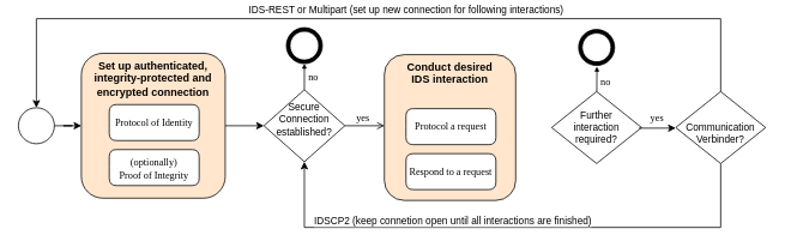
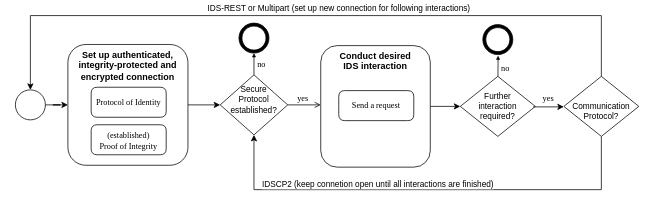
- <mxCell id="14" value="&lt;span&gt;Conduct desired&lt;br&gt;IDS interaction&lt;/span&gt;" style="rounded=1;whiteSpace=wrap;html=1;align=center;verticalAlign=top;fontStyle=1;fillColor=#ffe6cc;" parent="1" vertex="1"><mxGeometry x="427" y="60" width="146" height="162" as="geometry" /></mxCell>
+ <mxCell id="14" value="&lt;span&gt;Conduct desired&lt;br&gt;IDS interaction&lt;/span&gt;" style="rounded=1;whiteSpace=wrap;html=1;align=center;verticalAlign=top;fontStyle=1" parent="1" vertex="1"><mxGeometry x="427" y="60" width="146" height="162" as="geometry" /></mxCell>
- <mxCell id="6" value="&lt;b&gt;Set up authenticated, &lt;br&gt;&lt;/b&gt;&lt;b&gt;integrity-protected and&lt;br&gt;&lt;/b&gt;&lt;b&gt;encrypted&amp;nbsp;connection&lt;/b&gt;" style="rounded=1;whiteSpace=wrap;html=1;align=center;verticalAlign=top;fillColor=#ffe6cc;" parent="1" vertex="1"><mxGeometry x="90" y="58.5" width="160" height="161" as="geometry" /></mxCell>
+ <mxCell id="6" value="&lt;b&gt;Set up authenticated, &lt;br&gt;&lt;/b&gt;&lt;b&gt;integrity-protected and&lt;br&gt;&lt;/b&gt;&lt;b&gt;encrypted&amp;nbsp;connection&lt;/b&gt;" style="rounded=1;whiteSpace=wrap;html=1;align=center;verticalAlign=top;" parent="1" vertex="1"><mxGeometry x="90" y="58.5" width="160" height="161" as="geometry" /></mxCell>
- <mxCell id="16" value="Secure&lt;br style=&quot;font-size: 11px;&quot;&gt;Connection established?&lt;br style=&quot;font-size: 11px;&quot;&gt;&lt;br style=&quot;font-size: 11px;&quot;&gt;" style="verticalAlign=middle;align=center;vsdxID=1308;fillColor=#ffffff;gradientColor=none;shape=stencil(nZBNDoUgDIRP0z3SeAKf3sNElEYEg/h3+wdpjIaFC3cz9OukDGC16HZWIMUSvBvVTl3QgD+QkqxWnkJUgDVg1TuvBu9W27Gf20QmNbktJRy8V4q0IsXJthDsG2YN2Qd7DS+4fGGz3Bfyc2Z2axT3J3syhjt6zvNS4hMXivUf);strokeColor=#000000;labelBackgroundColor=none;rounded=0;html=1;whiteSpace=wrap;fontSize=11;" parent="15" vertex="1"><mxGeometry width="90" height="80" as="geometry" /></mxCell>
+ <mxCell id="16" value="Secure&lt;br style=&quot;font-size: 11px;&quot;&gt;Protocol established?&lt;br style=&quot;font-size: 11px;&quot;&gt;&lt;br style=&quot;font-size: 11px;&quot;&gt;" style="verticalAlign=middle;align=center;vsdxID=1308;fillColor=#ffffff;gradientColor=none;shape=stencil(nZBNDoUgDIRP0z3SeAKf3sNElEYEg/h3+wdpjIaFC3cz9OukDGC16HZWIMUSvBvVTl3QgD+QkqxWnkJUgDVg1TuvBu9W27Gf20QmNbktJRy8V4q0IsXJthDsG2YN2Qd7DS+4fGGz3Bfyc2Z2axT3J3syhjt6zvNS4hMXivUf);strokeColor=#000000;labelBackgroundColor=none;rounded=0;html=1;whiteSpace=wrap;fontSize=11;" parent="15" vertex="1"><mxGeometry width="90" height="80" as="geometry" /></mxCell>
- <mxCell id="22" value="&lt;font face=&quot;calibri&quot;&gt;&lt;span style=&quot;font-size: 11px&quot;&gt;Protocol a request&lt;/span&gt;&lt;/font&gt;" style="vsdxID=1393;fillColor=#ffffff;gradientColor=none;shape=stencil(nZFLDsIwDERP4y0KyQKxLuUCnCAihliEpEpL+ZyetANS6YJFs7JnXmxpTKZqvW2YtGq7nC58F9d5MjvSWqLnLF2pyNRkqlPKfM7pFh36xhZSq1Fhhz/rgdbK5uNBXgxts9r+PjAYck39sPwBVMF6foYp9HugQeIE/ZqL4D/oQnC2vhRjPAhOQkC6U38eZ5FwClO/AQ==);strokeColor=#000000;spacingTop=-1;spacingBottom=-1;spacingLeft=-1;spacingRight=-1;labelBackgroundColor=none;rounded=1;html=1;whiteSpace=wrap;" parent="21" vertex="1"><mxGeometry y="40" width="100" height="40" as="geometry" /></mxCell>
+ <mxCell id="22" value="&lt;font face=&quot;calibri&quot;&gt;&lt;span style=&quot;font-size: 11px&quot;&gt;Send a request&lt;/span&gt;&lt;/font&gt;" style="vsdxID=1393;fillColor=#ffffff;gradientColor=none;shape=stencil(nZFLDsIwDERP4y0KyQKxLuUCnCAihliEpEpL+ZyetANS6YJFs7JnXmxpTKZqvW2YtGq7nC58F9d5MjvSWqLnLF2pyNRkqlPKfM7pFh36xhZSq1Fhhz/rgdbK5uNBXgxts9r+PjAYck39sPwBVMF6foYp9HugQeIE/ZqL4D/oQnC2vhRjPAhOQkC6U38eZ5FwClO/AQ==);strokeColor=#000000;spacingTop=-1;spacingBottom=-1;spacingLeft=-1;spacingRight=-1;labelBackgroundColor=none;rounded=1;html=1;whiteSpace=wrap;" parent="21" vertex="1"><mxGeometry y="40" width="100" height="40" as="geometry" /></mxCell>
+ <mxCell id="13" style="edgeStyle=orthogonalEdgeStyle;rounded=0;orthogonalLoop=1;jettySize=auto;html=1;" parent="1" source="14" target="35" edge="1"><mxGeometry relative="1" as="geometry"><mxPoint x="608" y="139" as="targetPoint" /><Array as="points" /></mxGeometry></mxCell>
- <mxCell id="30" value="&lt;br&gt;Communication Verbinder?" style="verticalAlign=middle;align=center;vsdxID=1308;fillColor=#ffffff;gradientColor=none;shape=stencil(nZBNDoUgDIRP0z3SeAKf3sNElEYEg/h3+wdpjIaFC3cz9OukDGC16HZWIMUSvBvVTl3QgD+QkqxWnkJUgDVg1TuvBu9W27Gf20QmNbktJRy8V4q0IsXJthDsG2YN2Qd7DS+4fGGz3Bfyc2Z2axT3J3syhjt6zvNS4hMXivUf);strokeColor=#000000;labelBackgroundColor=none;rounded=0;html=1;whiteSpace=wrap;fontSize=11;" parent="29" vertex="1"><mxGeometry width="100" height="80" as="geometry" /></mxCell>
+ <mxCell id="30" value="&lt;br&gt;Communication Protocol?" style="verticalAlign=middle;align=center;vsdxID=1308;fillColor=#ffffff;gradientColor=none;shape=stencil(nZBNDoUgDIRP0z3SeAKf3sNElEYEg/h3+wdpjIaFC3cz9OukDGC16HZWIMUSvBvVTl3QgD+QkqxWnkJUgDVg1TuvBu9W27Gf20QmNbktJRy8V4q0IsXJthDsG2YN2Qd7DS+4fGGz3Bfyc2Z2axT3J3syhjt6zvNS4hMXivUf);strokeColor=#000000;labelBackgroundColor=none;rounded=0;html=1;whiteSpace=wrap;fontSize=11;" parent="29" vertex="1"><mxGeometry width="100" height="80" as="geometry" /></mxCell>
- <mxCell id="12" value="&lt;font face=&quot;calibri&quot;&gt;&lt;span style=&quot;font-size: 11px&quot;&gt;(optionally)&lt;br&gt;Proof of Integrity&lt;/span&gt;&lt;/font&gt;" style="vsdxID=1393;fillColor=#ffffff;gradientColor=none;shape=stencil(nZFLDsIwDERP4y0KyQKxLuUCnCAihliEpEpL+ZyetANS6YJFs7JnXmxpTKZqvW2YtGq7nC58F9d5MjvSWqLnLF2pyNRkqlPKfM7pFh36xhZSq1Fhhz/rgdbK5uNBXgxts9r+PjAYck39sPwBVMF6foYp9HugQeIE/ZqL4D/oQnC2vhRjPAhOQkC6U38eZ5FwClO/AQ==);strokeColor=#000000;spacingTop=-1;spacingBottom=-1;spacingLeft=-1;spacingRight=-1;labelBackgroundColor=none;rounded=1;html=1;whiteSpace=wrap;" parent="9" vertex="1"><mxGeometry y="50" width="100" height="40" as="geometry" /></mxCell>
+ <mxCell id="12" value="&lt;font face=&quot;calibri&quot;&gt;&lt;span style=&quot;font-size: 11px&quot;&gt;(established)&lt;br&gt;Proof of Integrity&lt;/span&gt;&lt;/font&gt;" style="vsdxID=1393;fillColor=#ffffff;gradientColor=none;shape=stencil(nZFLDsIwDERP4y0KyQKxLuUCnCAihliEpEpL+ZyetANS6YJFs7JnXmxpTKZqvW2YtGq7nC58F9d5MjvSWqLnLF2pyNRkqlPKfM7pFh36xhZSq1Fhhz/rgdbK5uNBXgxts9r+PjAYck39sPwBVMF6foYp9HugQeIE/ZqL4D/oQnC2vhRjPAhOQkC6U38eZ5FwClO/AQ==);strokeColor=#000000;spacingTop=-1;spacingBottom=-1;spacingLeft=-1;spacingRight=-1;labelBackgroundColor=none;rounded=1;html=1;whiteSpace=wrap;" parent="9" vertex="1"><mxGeometry y="50" width="100" height="40" as="geometry" /></mxCell>
- <mxCell id="25" value="&lt;font face=&quot;calibri&quot;&gt;&lt;span style=&quot;font-size: 11px&quot;&gt;Respond to a request&lt;/span&gt;&lt;/font&gt;" style="vsdxID=1393;fillColor=#ffffff;gradientColor=none;shape=stencil(nZFLDsIwDERP4y0KyQKxLuUCnCAihliEpEpL+ZyetANS6YJFs7JnXmxpTKZqvW2YtGq7nC58F9d5MjvSWqLnLF2pyNRkqlPKfM7pFh36xhZSq1Fhhz/rgdbK5uNBXgxts9r+PjAYck39sPwBVMF6foYp9HugQeIE/ZqL4D/oQnC2vhRjPAhOQkC6U38eZ5FwClO/AQ==);strokeColor=#000000;spacingTop=-1;spacingBottom=-1;spacingLeft=-1;spacingRight=-1;labelBackgroundColor=none;rounded=1;html=1;whiteSpace=wrap;" parent="24" vertex="1"><mxGeometry y="38" width="100" height="40" as="geometry" /></mxCell>
